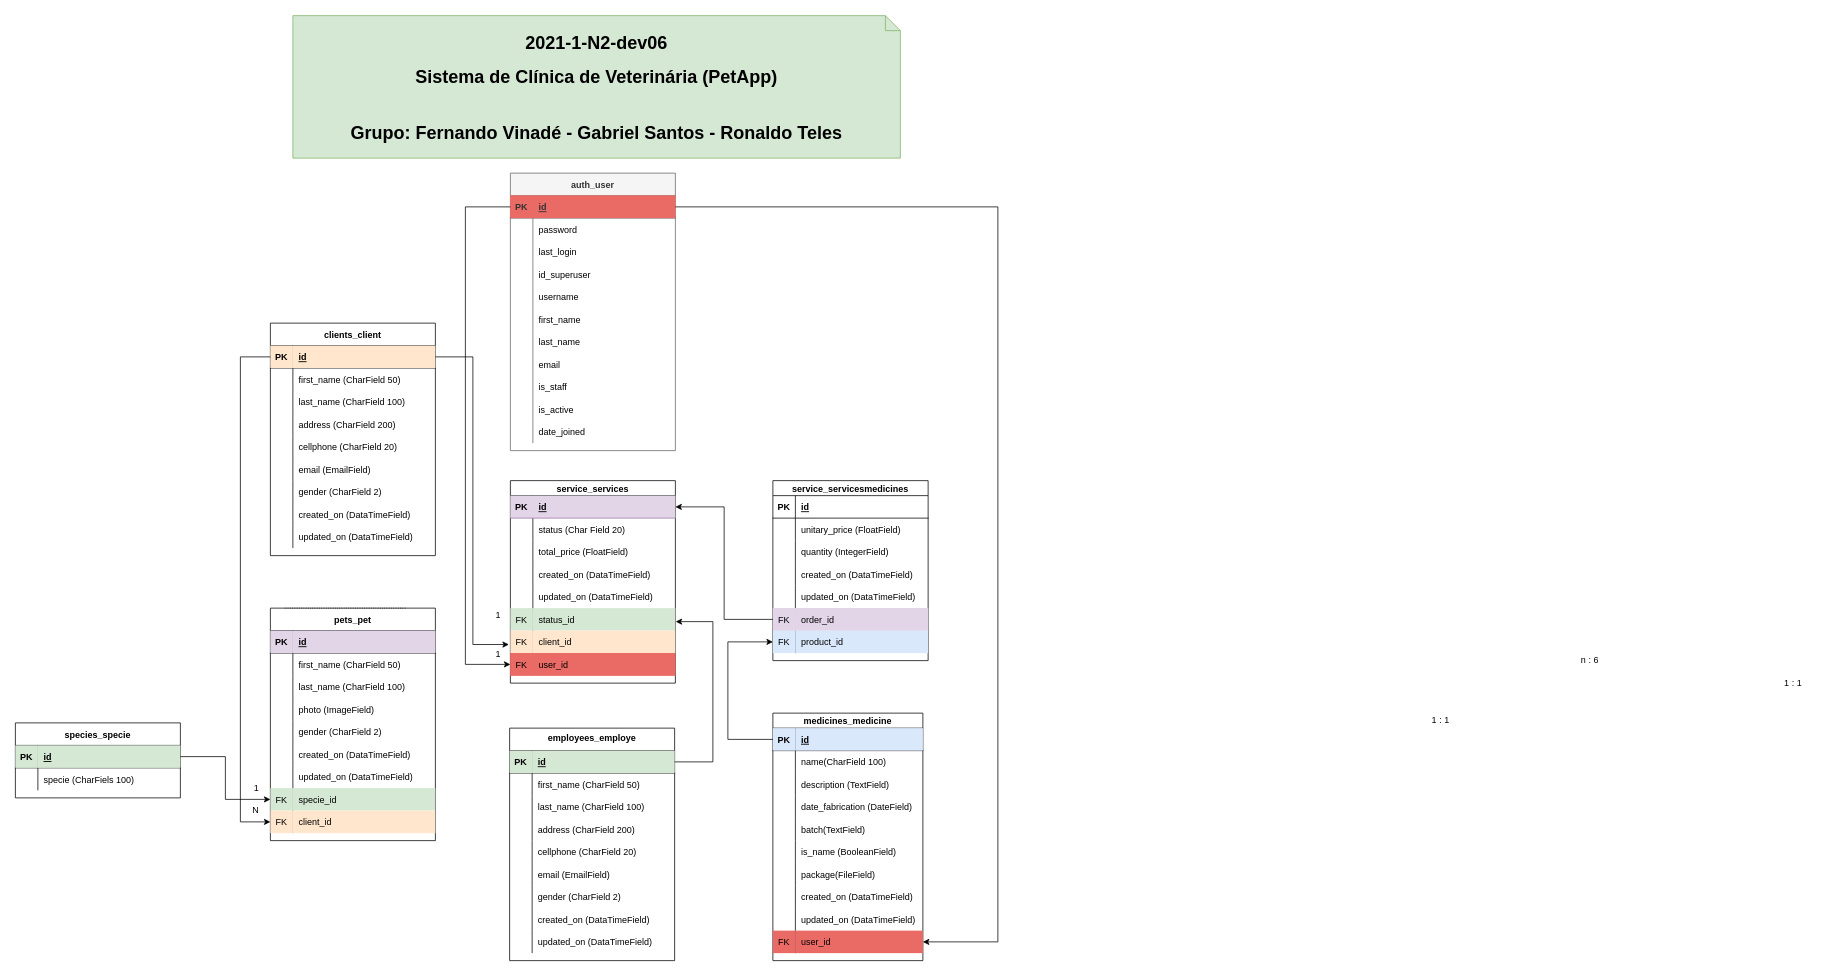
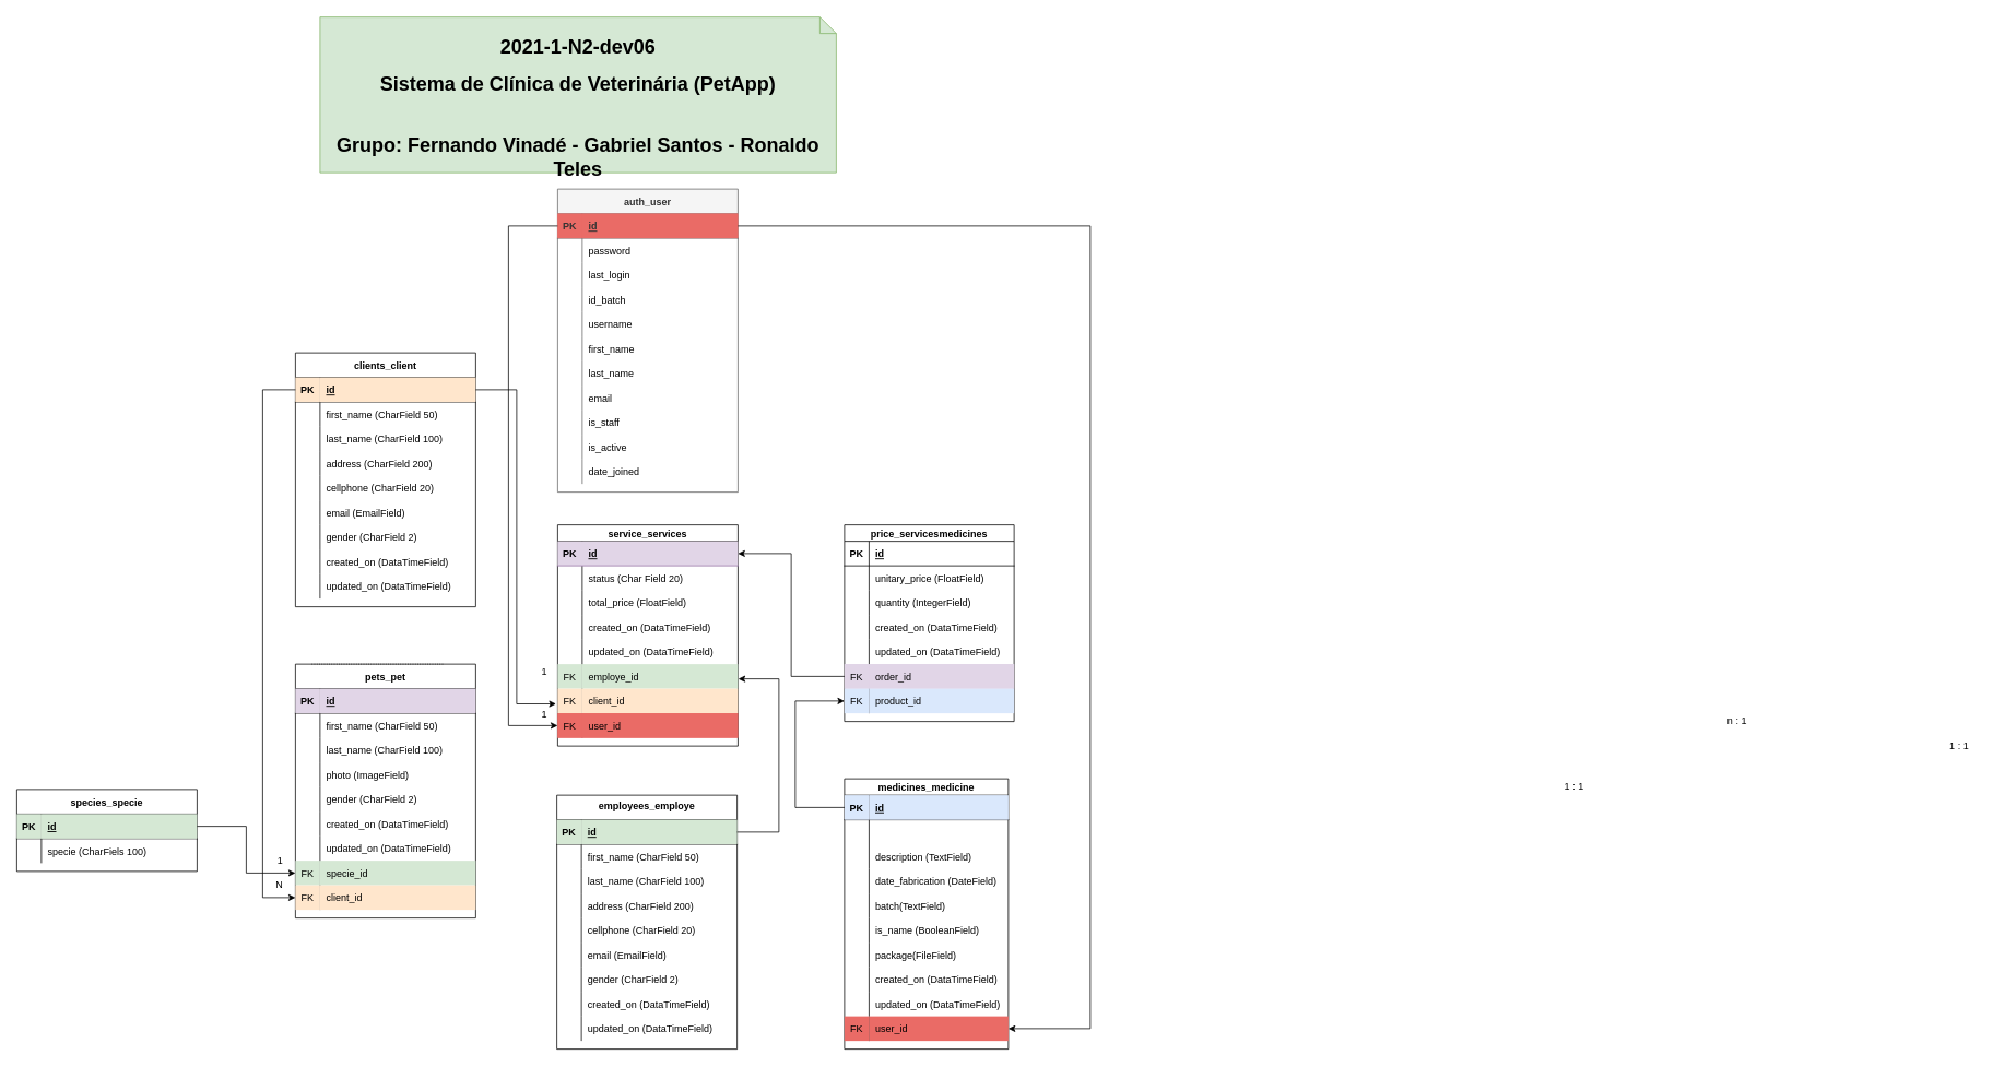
- <mxCell id="221" value="&lt;h1&gt;2021-1-N2-dev06&lt;/h1&gt;&lt;div&gt;&lt;h1&gt;Sistema de Clínica de Veterinária (PetApp)&lt;/h1&gt;&lt;/div&gt;&lt;div&gt;&lt;br&gt;&lt;/div&gt;&lt;div&gt;&lt;h1&gt;Grupo: Fernando Vinadé - Gabriel Santos - Ronaldo Teles &lt;br&gt;&lt;/h1&gt;&lt;/div&gt;" style="shape=note;size=20;whiteSpace=wrap;html=1;pointerEvents=0;strokeColor=#82b366;fillColor=#D5E8D4;align=center;verticalAlign=top;" parent="1" vertex="1"><mxGeometry x="390" y="20" width="810" height="190" as="geometry" /></mxCell>
+ <mxCell id="221" value="&lt;h1&gt;2021-1-N2-dev06&lt;/h1&gt;&lt;div&gt;&lt;h1&gt;Sistema de Clínica de Veterinária (PetApp)&lt;/h1&gt;&lt;/div&gt;&lt;div&gt;&lt;br&gt;&lt;/div&gt;&lt;div&gt;&lt;h1&gt;Grupo: Fernando Vinadé - Gabriel Santos - Ronaldo Teles &lt;br&gt;&lt;/h1&gt;&lt;/div&gt;" style="shape=note;size=20;whiteSpace=wrap;html=1;pointerEvents=0;strokeColor=#82b366;fillColor=#D5E8D4;align=center;verticalAlign=top;" parent="1" vertex="1"><mxGeometry x="390" y="20" width="630" height="190" as="geometry" /></mxCell>
- <mxCell id="121" value="id_superuser" style="shape=partialRectangle;connectable=0;fillColor=none;top=0;left=0;bottom=0;right=0;align=left;spacingLeft=6;overflow=hidden;" parent="119" vertex="1"><mxGeometry x="30" width="190" height="30" as="geometry" /></mxCell>
+ <mxCell id="121" value="id_batch" style="shape=partialRectangle;connectable=0;fillColor=none;top=0;left=0;bottom=0;right=0;align=left;spacingLeft=6;overflow=hidden;" parent="119" vertex="1"><mxGeometry x="30" width="190" height="30" as="geometry" /></mxCell>
- <mxCell id="87" value="service_servicesmedicines" style="shape=table;startSize=20;container=1;collapsible=1;childLayout=tableLayout;fixedRows=1;rowLines=0;fontStyle=1;align=center;resizeLast=1;" parent="1" vertex="1"><mxGeometry x="1030" y="640" width="207" height="240" as="geometry"><mxRectangle x="-40" y="930" width="130" height="20" as="alternateBounds" /></mxGeometry></mxCell>
+ <mxCell id="87" value="price_servicesmedicines" style="shape=table;startSize=20;container=1;collapsible=1;childLayout=tableLayout;fixedRows=1;rowLines=0;fontStyle=1;align=center;resizeLast=1;" parent="1" vertex="1"><mxGeometry x="1030" y="640" width="207" height="240" as="geometry"><mxRectangle x="-40" y="930" width="130" height="20" as="alternateBounds" /></mxGeometry></mxCell>
- <mxCell id="51" value="status_id" style="shape=partialRectangle;connectable=0;fillColor=#d5e8d4;top=0;left=0;bottom=0;right=0;align=left;spacingLeft=6;overflow=hidden;strokeColor=#82b366;" parent="49" vertex="1"><mxGeometry x="30" width="190" height="30" as="geometry" /></mxCell>
+ <mxCell id="51" value="employe_id" style="shape=partialRectangle;connectable=0;fillColor=#d5e8d4;top=0;left=0;bottom=0;right=0;align=left;spacingLeft=6;overflow=hidden;strokeColor=#82b366;" parent="49" vertex="1"><mxGeometry x="30" width="190" height="30" as="geometry" /></mxCell>
- <mxCell id="86" value="n : 6" style="text;html=1;align=center;verticalAlign=middle;resizable=0;points=[];autosize=1;strokeColor=none;" parent="1" vertex="1"><mxGeometry x="2099" y="870" width="40" height="20" as="geometry" /></mxCell>
+ <mxCell id="86" value="n : 1" style="text;html=1;align=center;verticalAlign=middle;resizable=0;points=[];autosize=1;strokeColor=none;" parent="1" vertex="1"><mxGeometry x="2099" y="870" width="40" height="20" as="geometry" /></mxCell>
- <mxCell id="8" value="name(CharField 100)" style="shape=partialRectangle;connectable=0;fillColor=none;top=0;left=0;bottom=0;right=0;align=left;spacingLeft=6;overflow=hidden;" parent="6" vertex="1"><mxGeometry x="30" width="170" height="30" as="geometry" /></mxCell>
